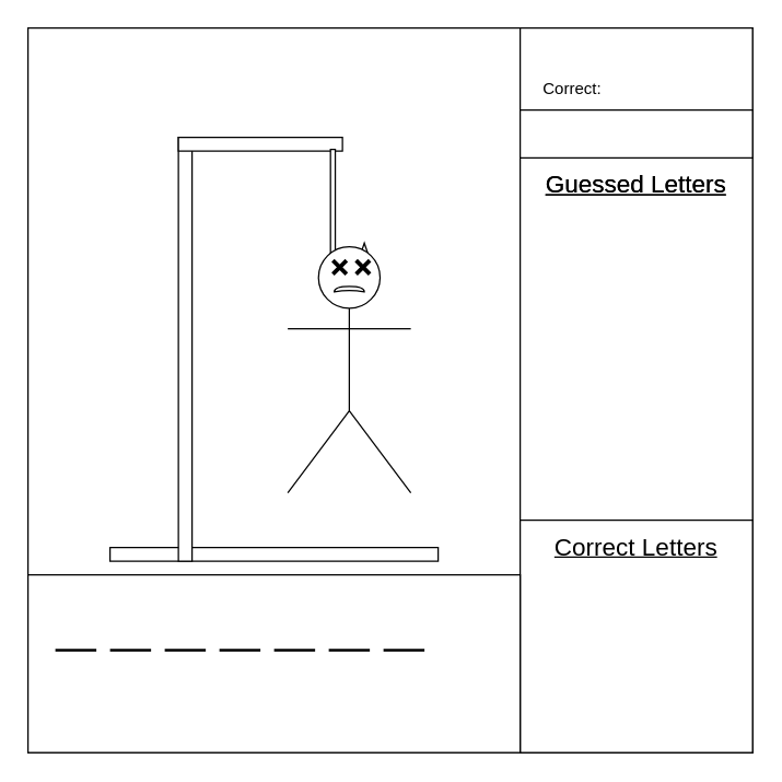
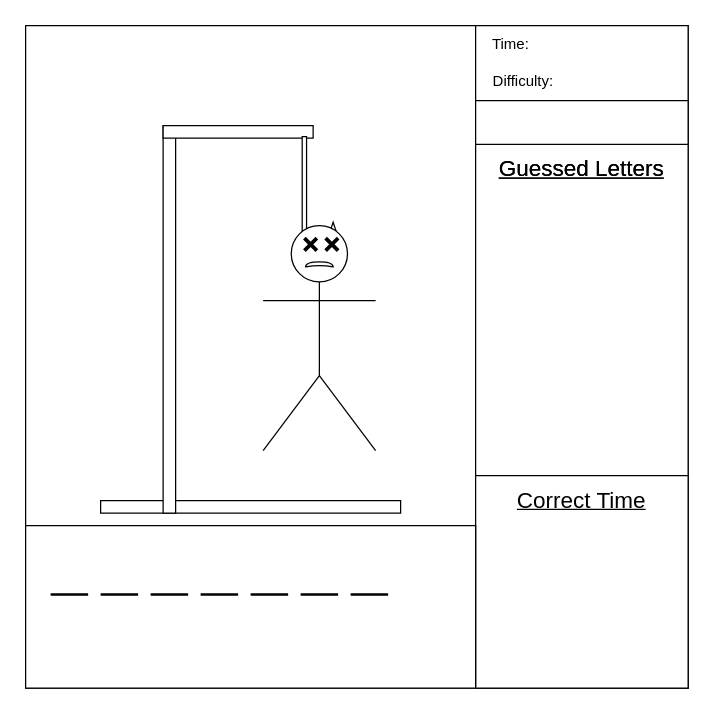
+ <mxCell id="12" value="Time:&amp;nbsp;" style="text;html=1;strokeColor=none;fillColor=none;align=center;verticalAlign=middle;whiteSpace=wrap;rounded=0;" vertex="1" parent="1"><mxGeometry x="380" y="20" width="60" height="30" as="geometry" /></mxCell>
- <mxCell id="13" value="Correct:&amp;nbsp;" style="text;html=1;strokeColor=none;fillColor=none;align=center;verticalAlign=middle;whiteSpace=wrap;rounded=0;" vertex="1" parent="1"><mxGeometry x="390" y="50" width="60" height="30" as="geometry" /></mxCell>
+ <mxCell id="13" value="Difficulty:&amp;nbsp;" style="text;html=1;strokeColor=none;fillColor=none;align=center;verticalAlign=middle;whiteSpace=wrap;rounded=0;" vertex="1" parent="1"><mxGeometry x="390" y="50" width="60" height="30" as="geometry" /></mxCell>
- <mxCell id="18" value="&lt;u&gt;&lt;font style=&quot;font-size: 18px;&quot;&gt;Correct Letters&lt;br&gt;&lt;/font&gt;&lt;/u&gt;" style="text;html=1;strokeColor=none;fillColor=none;align=center;verticalAlign=middle;whiteSpace=wrap;rounded=0;" vertex="1" parent="1"><mxGeometry x="390" y="380" width="150" height="40" as="geometry" /></mxCell>
+ <mxCell id="18" value="&lt;u&gt;&lt;font style=&quot;font-size: 18px;&quot;&gt;Correct Time&lt;br&gt;&lt;/font&gt;&lt;/u&gt;" style="text;html=1;strokeColor=none;fillColor=none;align=center;verticalAlign=middle;whiteSpace=wrap;rounded=0;" vertex="1" parent="1"><mxGeometry x="390" y="380" width="150" height="40" as="geometry" /></mxCell>
